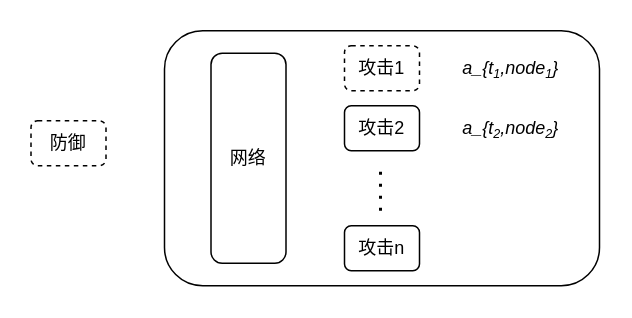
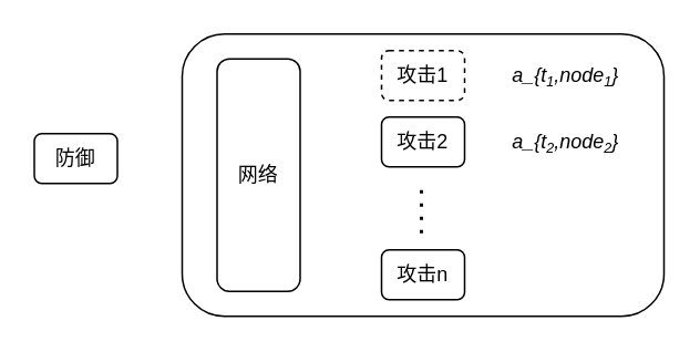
- <mxCell id="2" value="防御" style="rounded=1;whiteSpace=wrap;html=1;dashed=1;" vertex="1" parent="1"><mxGeometry x="20" y="80" width="50" height="30" as="geometry" /></mxCell>
+ <mxCell id="2" value="防御" style="rounded=1;whiteSpace=wrap;html=1;" vertex="1" parent="1"><mxGeometry x="20" y="80" width="50" height="30" as="geometry" /></mxCell>
- <mxCell id="4" value="网络" style="rounded=1;whiteSpace=wrap;html=1;" vertex="1" parent="1"><mxGeometry x="140" y="35" width="50" height="140" as="geometry" /></mxCell>
+ <mxCell id="4" value="网络" style="rounded=1;whiteSpace=wrap;html=1;" vertex="1" parent="1"><mxGeometry x="130" y="35" width="50" height="140" as="geometry" /></mxCell>
